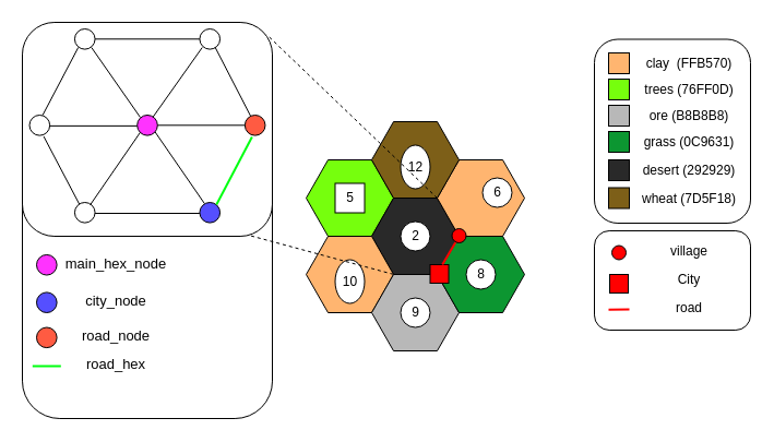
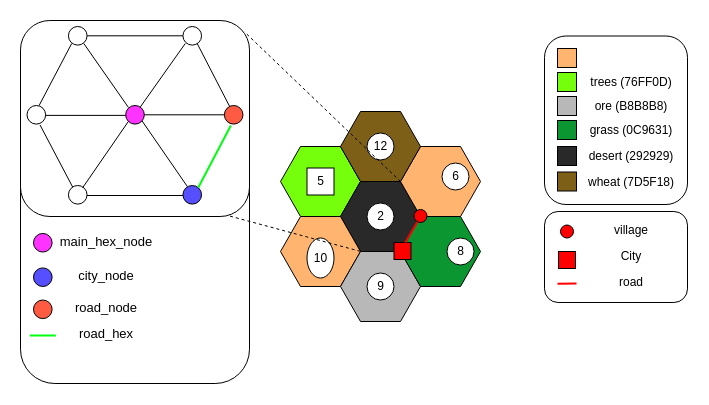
- <mxCell id="24" value="clay&amp;nbsp; (FFB570)" style="text;html=1;strokeColor=none;fillColor=none;align=center;verticalAlign=middle;whiteSpace=wrap;rounded=0;" vertex="1" parent="1"><mxGeometry x="580" y="47.5" width="102" height="20" as="geometry" /></mxCell>
- <mxCell id="10" value="12" style="ellipse;whiteSpace=wrap;html=1;aspect=fixed;" vertex="1" parent="1"><mxGeometry x="366.5" y="132.5" width="27" height="40" as="geometry" /></mxCell>
+ <mxCell id="10" value="12" style="ellipse;whiteSpace=wrap;html=1;aspect=fixed;" vertex="1" parent="1"><mxGeometry x="366.5" y="132.5" width="27" height="27" as="geometry" /></mxCell>
- <mxCell id="13" value="8" style="ellipse;whiteSpace=wrap;html=1;aspect=fixed;" vertex="1" parent="1"><mxGeometry x="426.5" y="237.5" width="27" height="27" as="geometry" /></mxCell>
+ <mxCell id="13" value="8" style="ellipse;whiteSpace=wrap;html=1;aspect=fixed;" vertex="1" parent="1"><mxGeometry x="446.5" y="237.5" width="27" height="27" as="geometry" /></mxCell>
